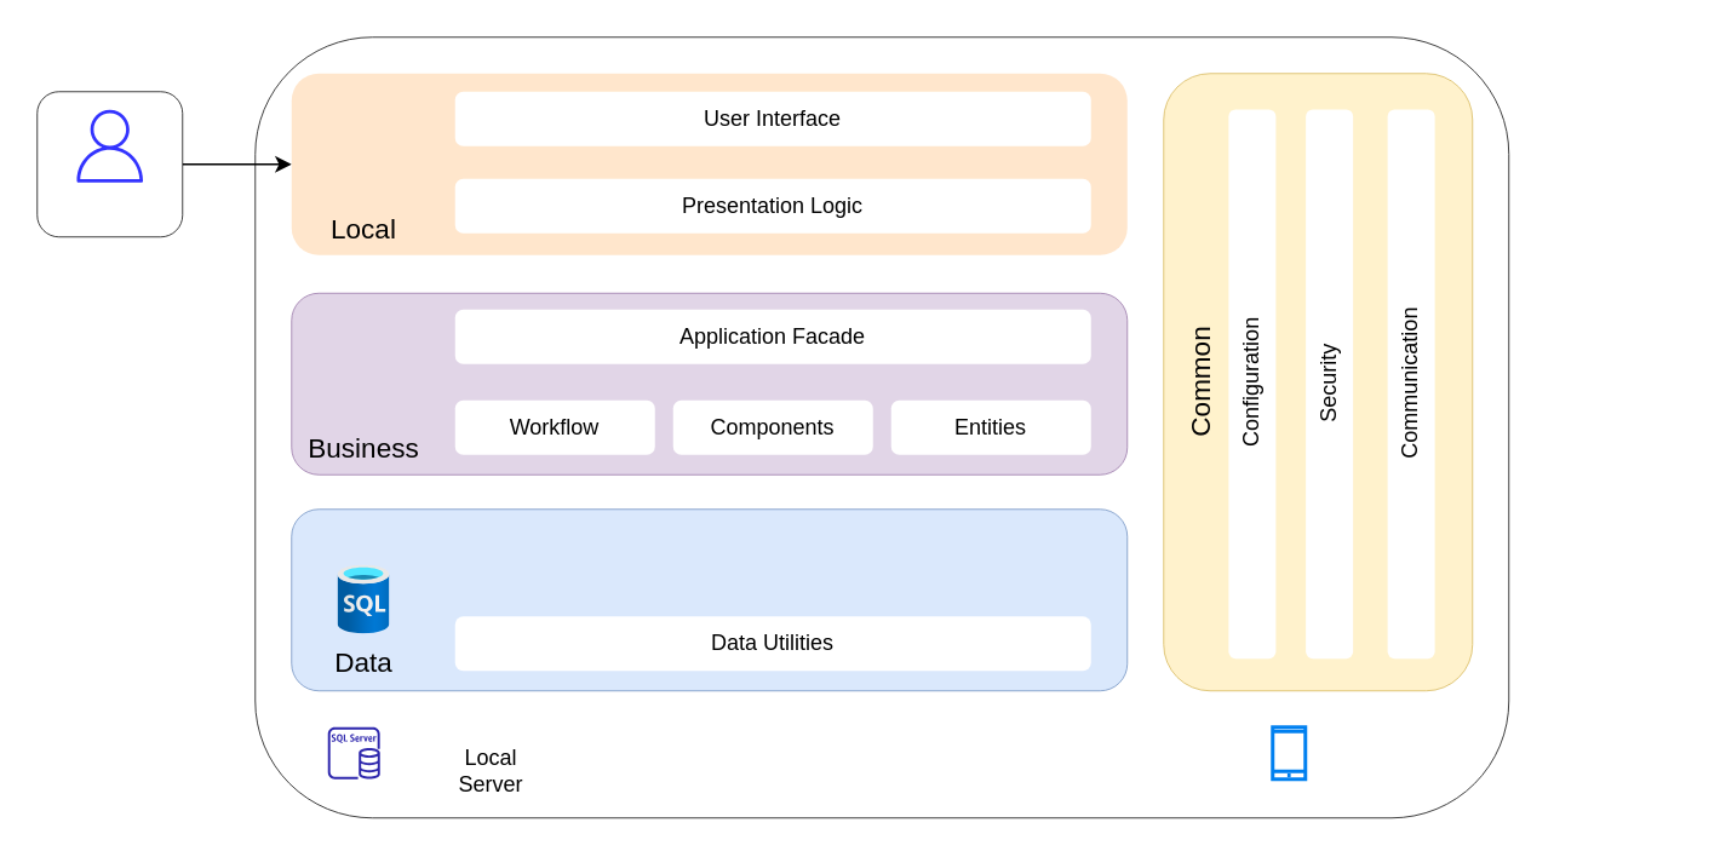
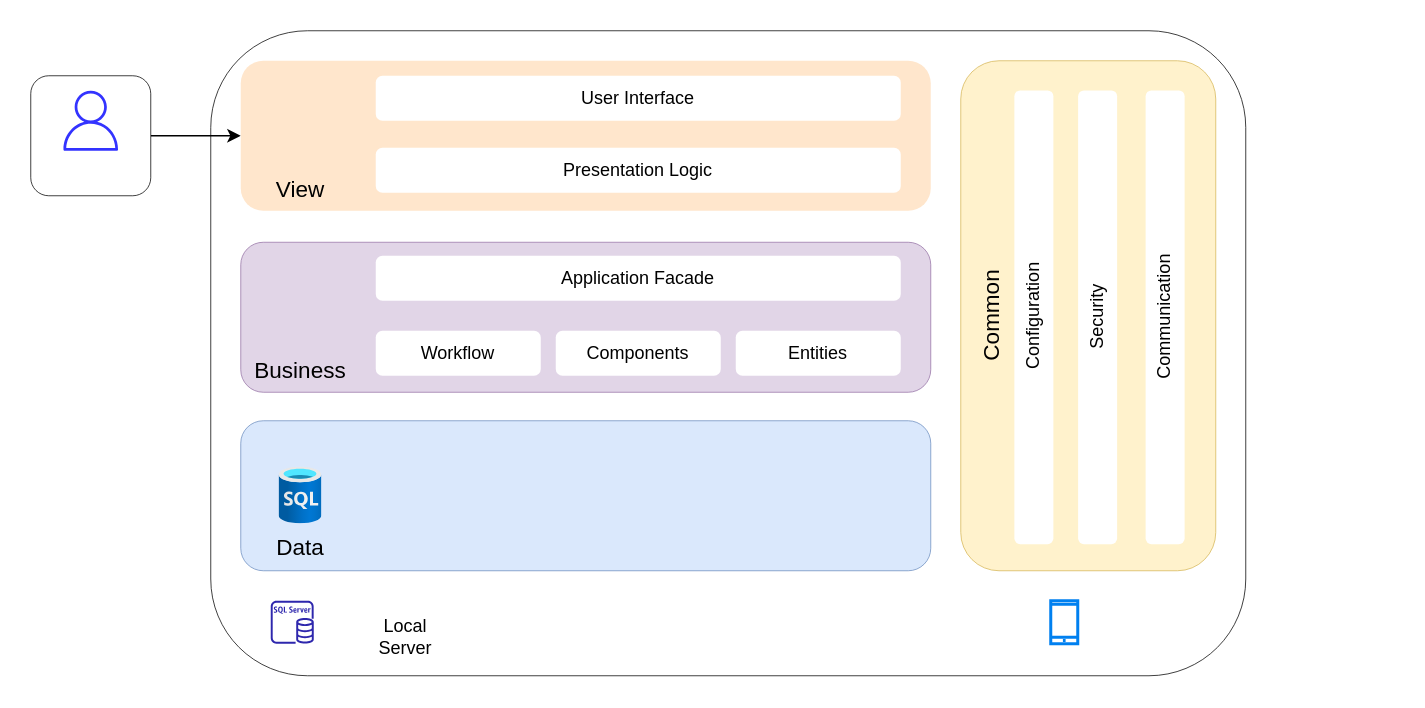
- <mxCell id="17" value="&lt;span style=&quot;font-size: 15px&quot;&gt;Local&lt;/span&gt;" style="text;html=1;strokeColor=none;fillColor=none;align=center;verticalAlign=middle;whiteSpace=wrap;rounded=0;" parent="1" vertex="1"><mxGeometry x="170" y="110" width="60" height="30" as="geometry" /></mxCell>
+ <mxCell id="17" value="&lt;span style=&quot;font-size: 15px&quot;&gt;View&lt;/span&gt;" style="text;html=1;strokeColor=none;fillColor=none;align=center;verticalAlign=middle;whiteSpace=wrap;rounded=0;" parent="1" vertex="1"><mxGeometry x="170" y="110" width="60" height="30" as="geometry" /></mxCell>
- <mxCell id="16" value="Data Utilities" style="rounded=1;whiteSpace=wrap;html=1;fontSize=12;strokeWidth=0.5;fillColor=default;strokeColor=none;" parent="1" vertex="1"><mxGeometry x="250" y="339" width="350" height="30" as="geometry" /></mxCell>
